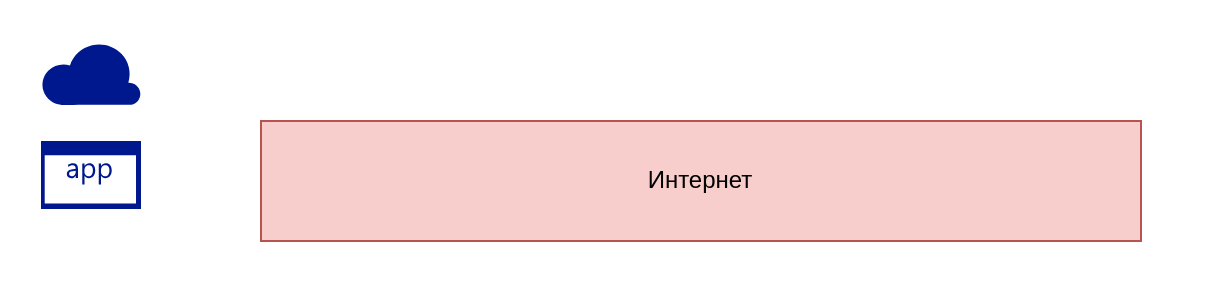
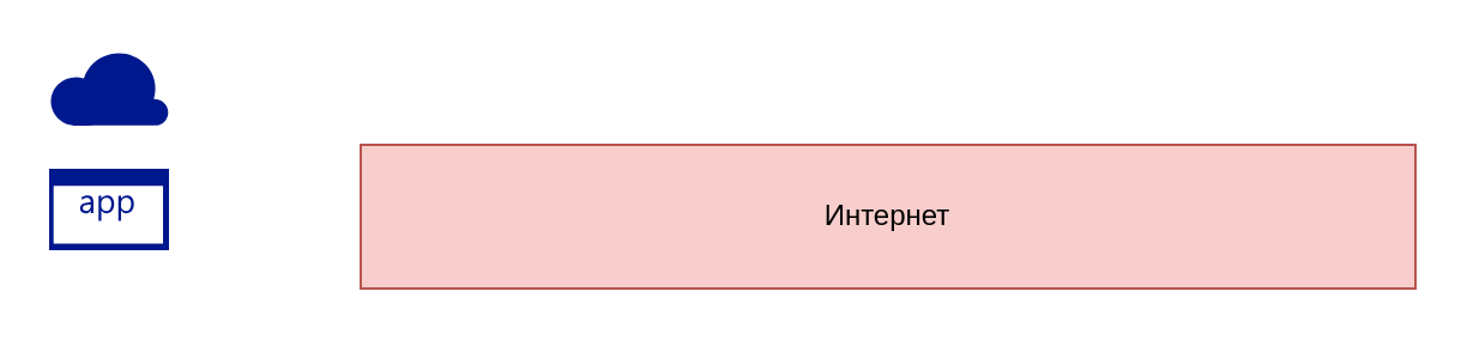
- <mxCell id="4" value="Интернет" style="whiteSpace=wrap;html=1;fillColor=#f8cecc;strokeColor=#b85450;" vertex="1" parent="1"><mxGeometry x="130" y="60" width="440" height="60" as="geometry" /></mxCell>
+ <mxCell id="4" value="Интернет" style="whiteSpace=wrap;html=1;fillColor=#f8cecc;strokeColor=#b85450;" vertex="1" parent="1"><mxGeometry x="150" y="60" width="440" height="60" as="geometry" /></mxCell>
